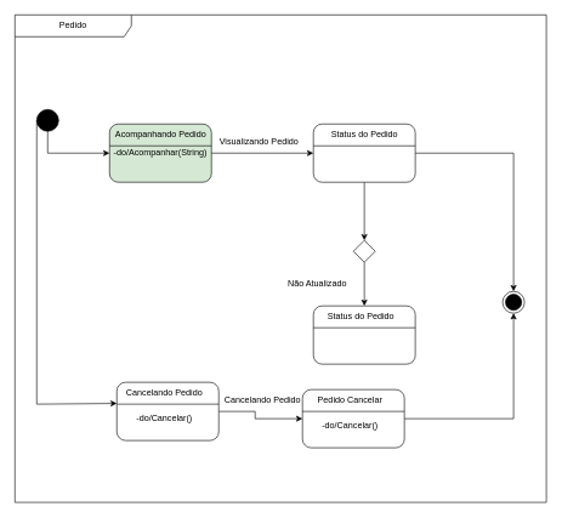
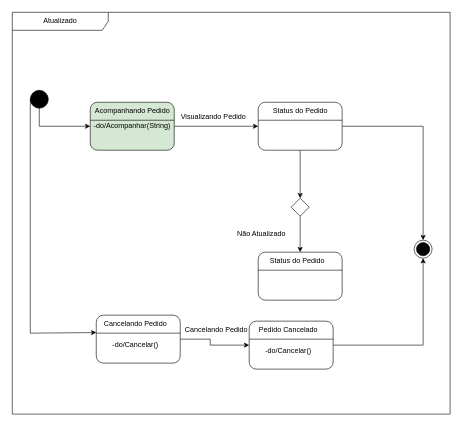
- <mxCell id="2" value="Pedido" style="shape=umlFrame;whiteSpace=wrap;html=1;pointerEvents=0;recursiveResize=0;container=1;collapsible=0;width=160;" vertex="1" parent="1"><mxGeometry x="20" y="20" width="730" height="670" as="geometry" /></mxCell>
+ <mxCell id="2" value="Atualizado" style="shape=umlFrame;whiteSpace=wrap;html=1;pointerEvents=0;recursiveResize=0;container=1;collapsible=0;width=160;" vertex="1" parent="1"><mxGeometry x="20" y="20" width="730" height="670" as="geometry" /></mxCell>
- <mxCell id="32" value="Pedido Cancelar" style="text;html=1;align=center;verticalAlign=middle;resizable=0;points=[];autosize=1;strokeColor=none;fillColor=none;" vertex="1" parent="2"><mxGeometry x="400" y="515" width="120" height="30" as="geometry" /></mxCell>
+ <mxCell id="32" value="Pedido Cancelado" style="text;html=1;align=center;verticalAlign=middle;resizable=0;points=[];autosize=1;strokeColor=none;fillColor=none;" vertex="1" parent="2"><mxGeometry x="400" y="515" width="120" height="30" as="geometry" /></mxCell>
